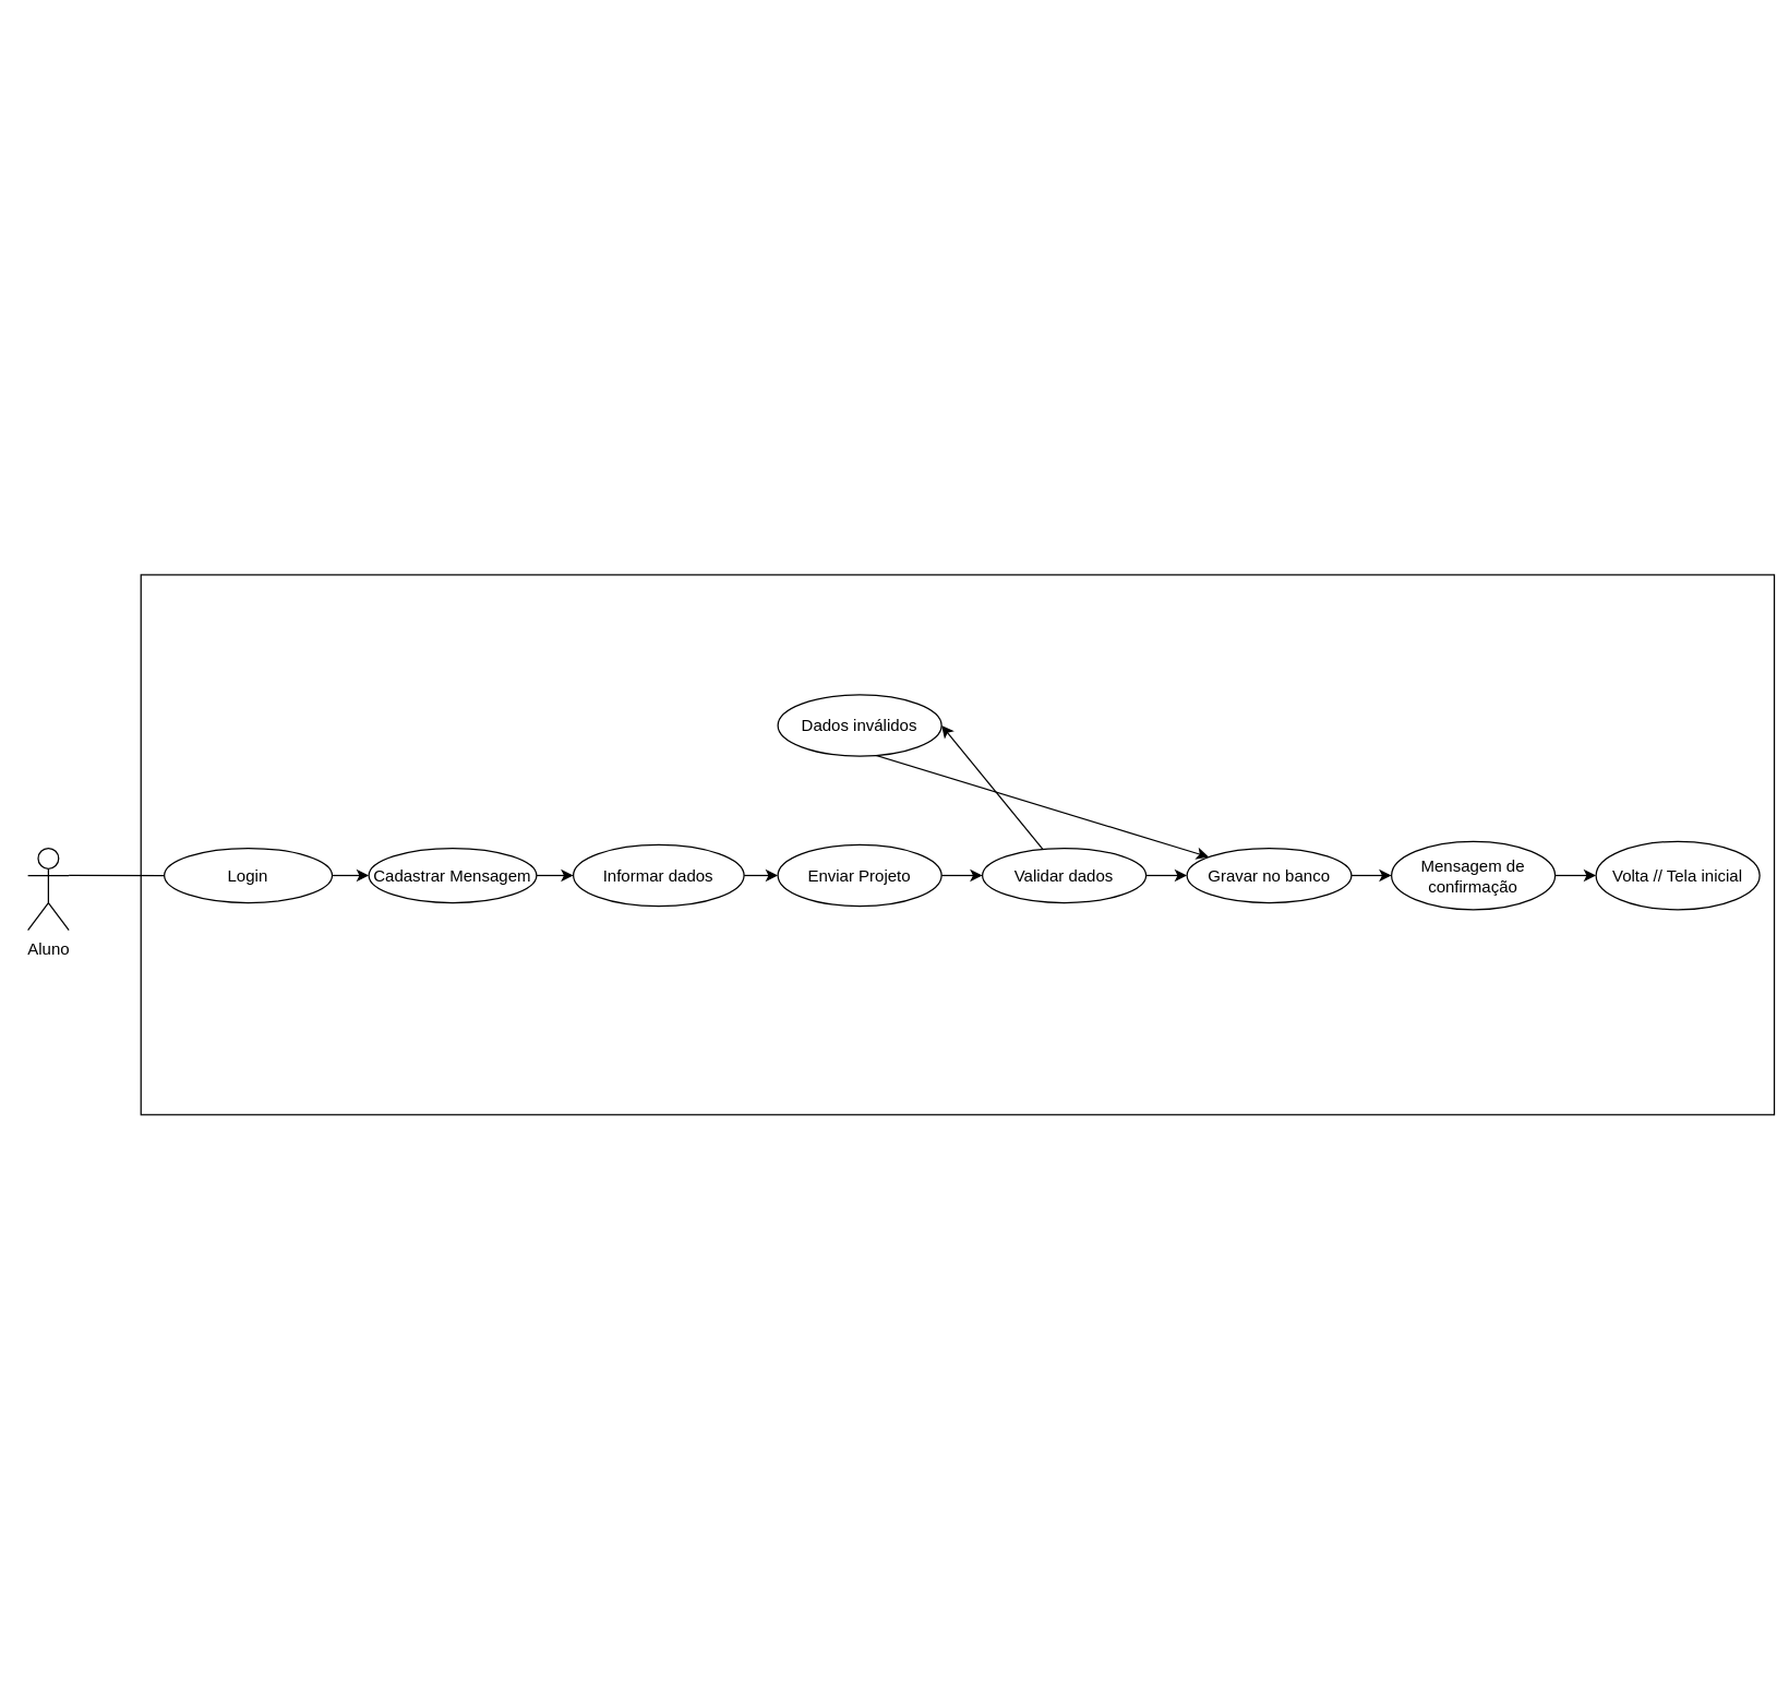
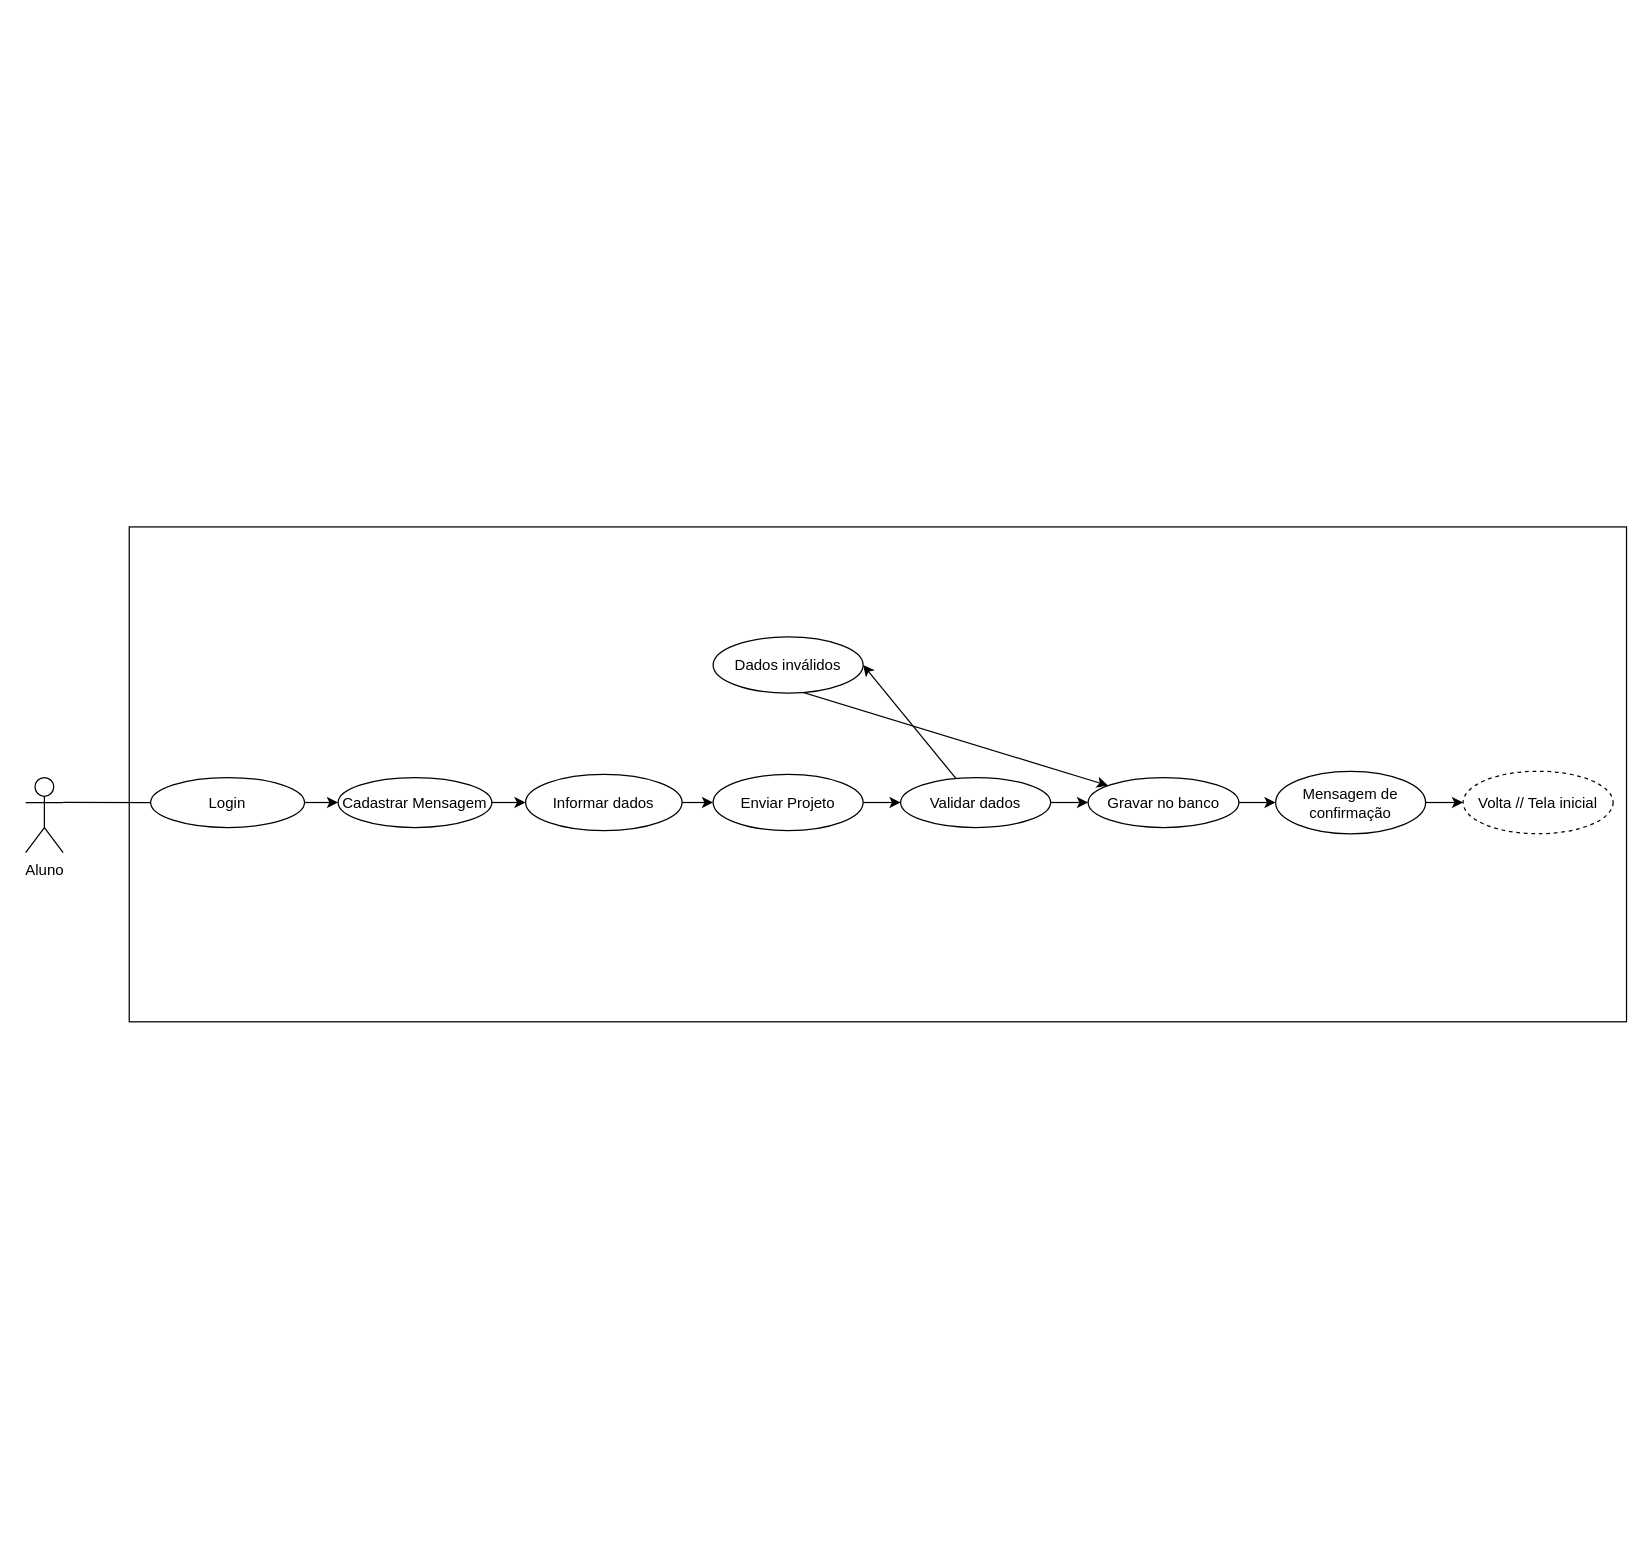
- <mxCell id="22" value="Volta // Tela inicial" style="ellipse;whiteSpace=wrap;html=1;" parent="1" vertex="1"><mxGeometry x="1170" y="616.5" width="120" height="50" as="geometry" /></mxCell>
+ <mxCell id="22" value="Volta // Tela inicial" style="ellipse;whiteSpace=wrap;html=1;dashed=1;" parent="1" vertex="1"><mxGeometry x="1170" y="616.5" width="120" height="50" as="geometry" /></mxCell>
